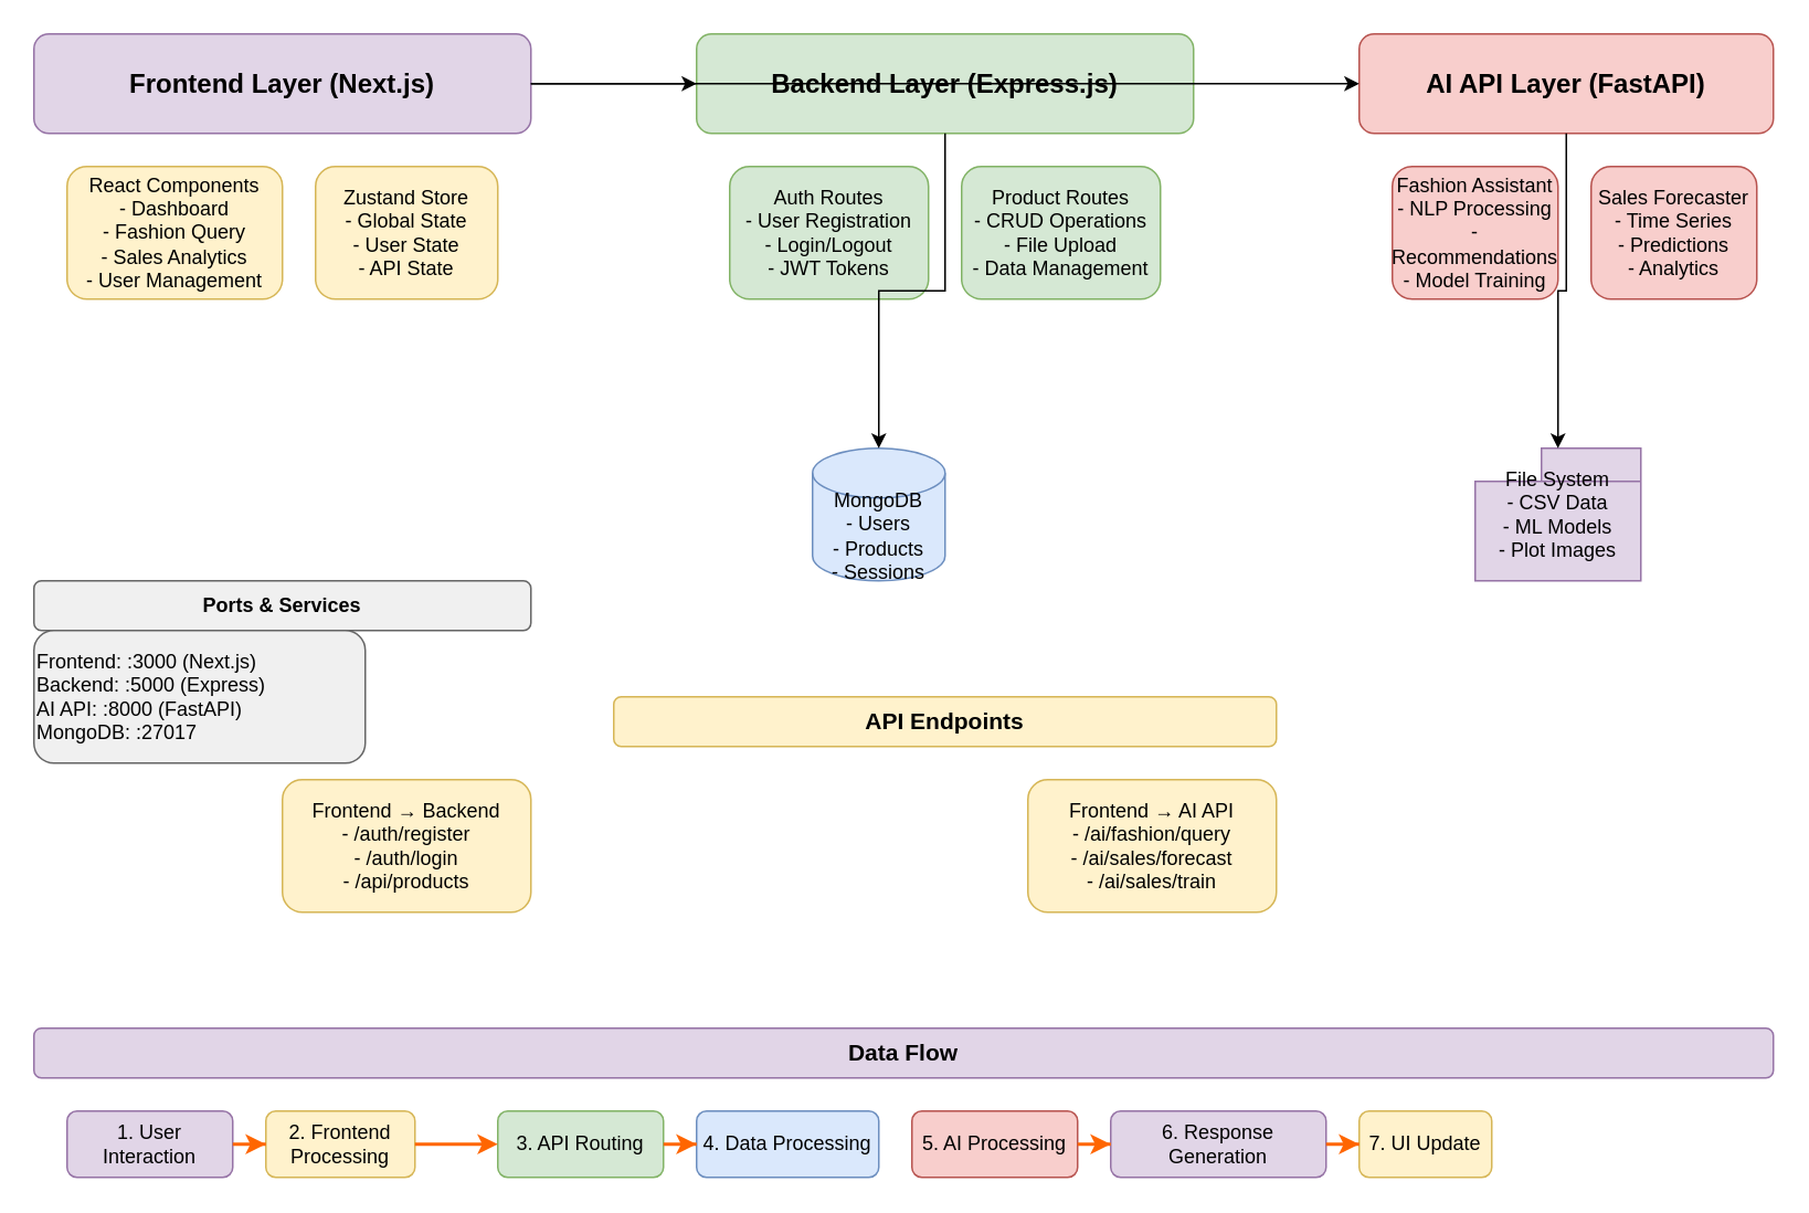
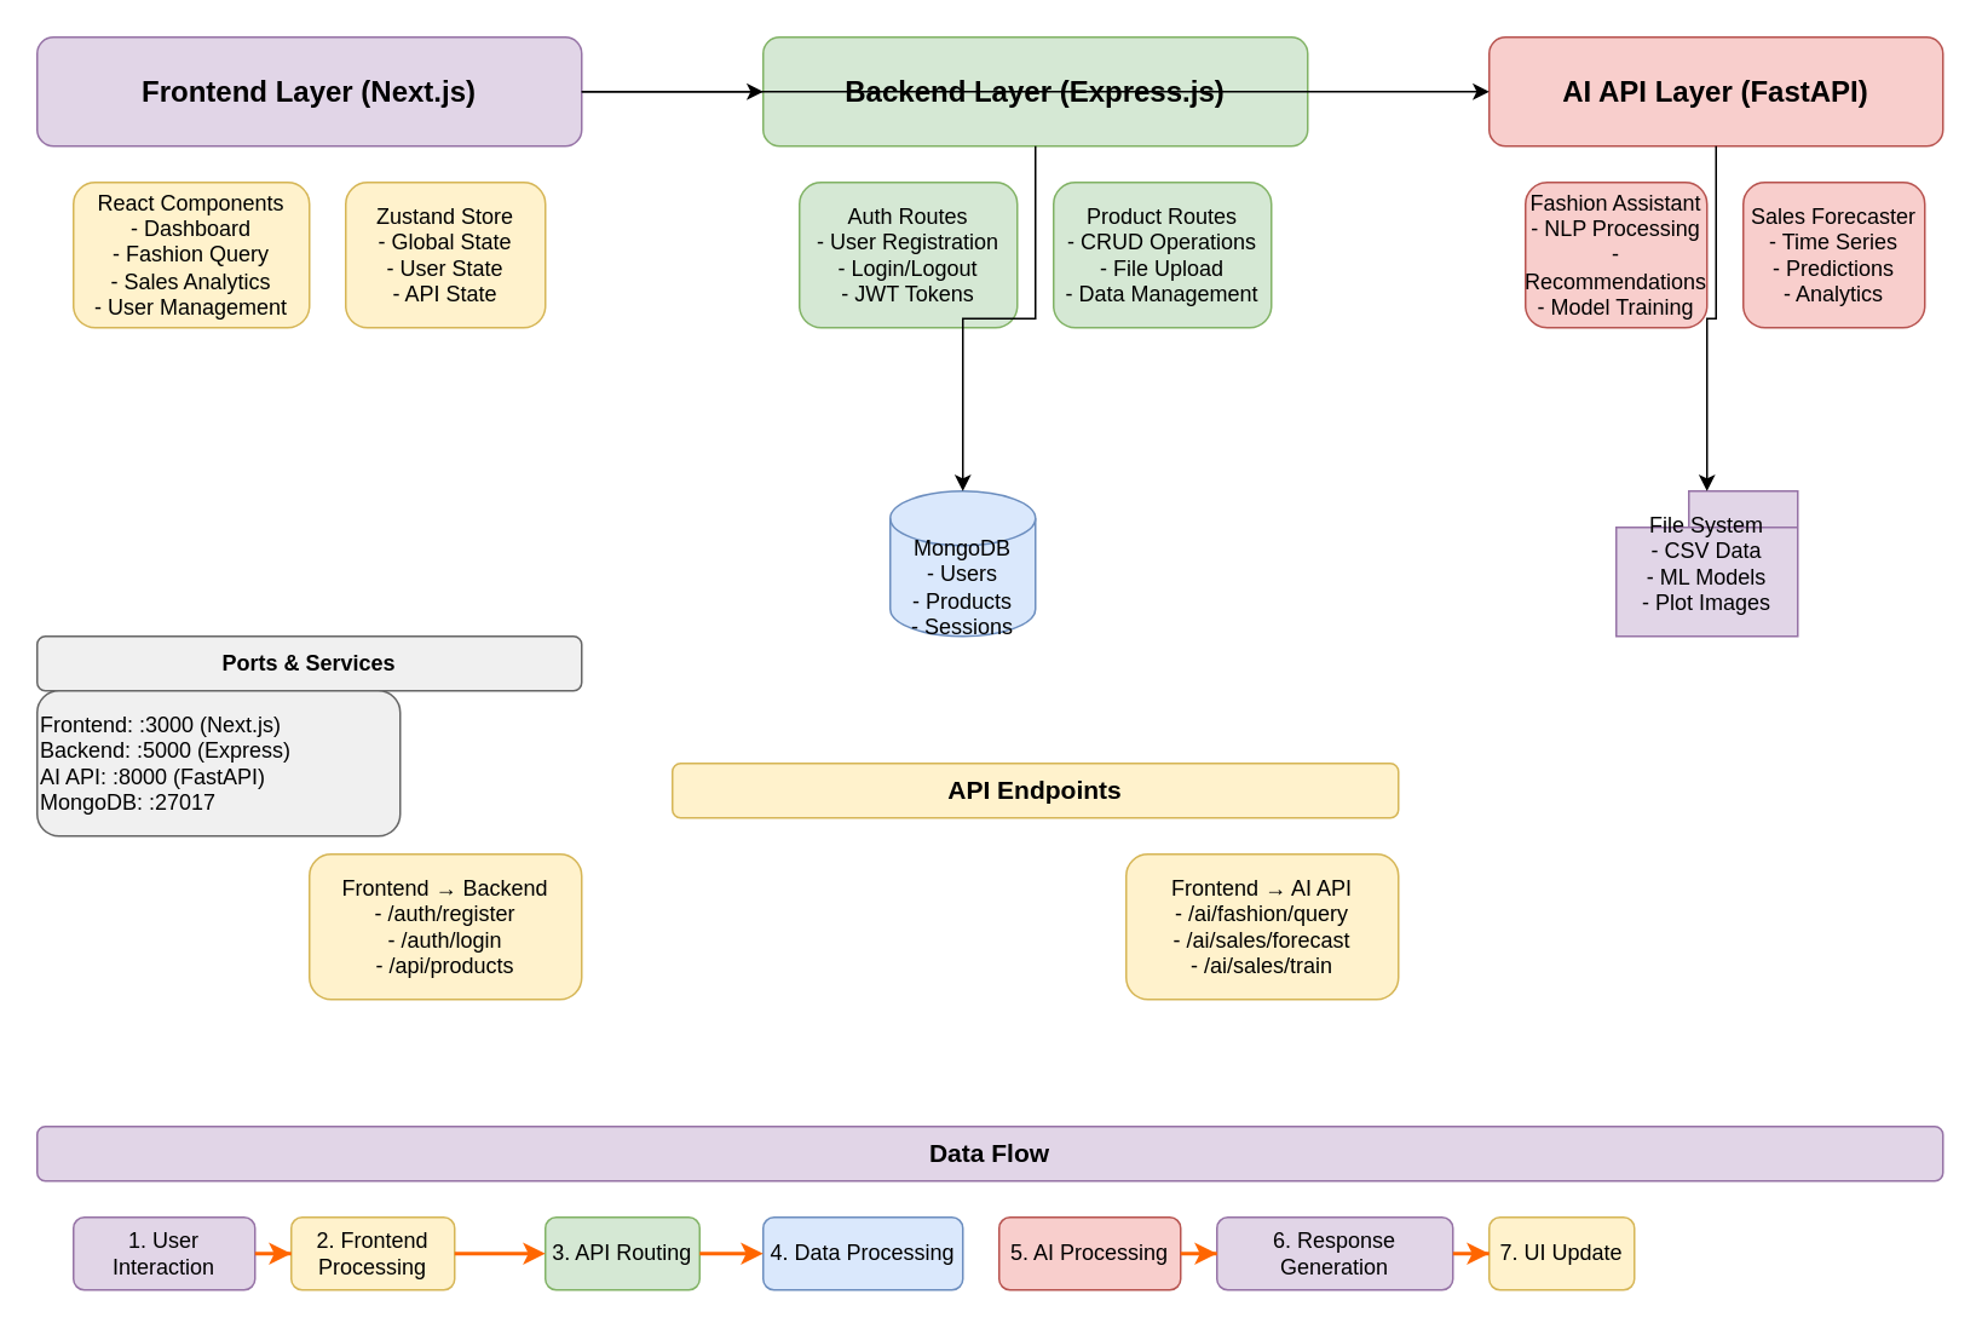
- <mxCell id="19" value="3. API Routing" style="rounded=1;whiteSpace=wrap;html=1;fillColor=#d5e8d4;strokeColor=#82b366;" vertex="1" parent="1"><mxGeometry x="300" y="670" width="100" height="40" as="geometry" /></mxCell>
+ <mxCell id="19" value="3. API Routing" style="rounded=1;whiteSpace=wrap;html=1;fillColor=#d5e8d4;strokeColor=#82b366;" vertex="1" parent="1"><mxGeometry x="300" y="670" width="85" height="40" as="geometry" /></mxCell>
